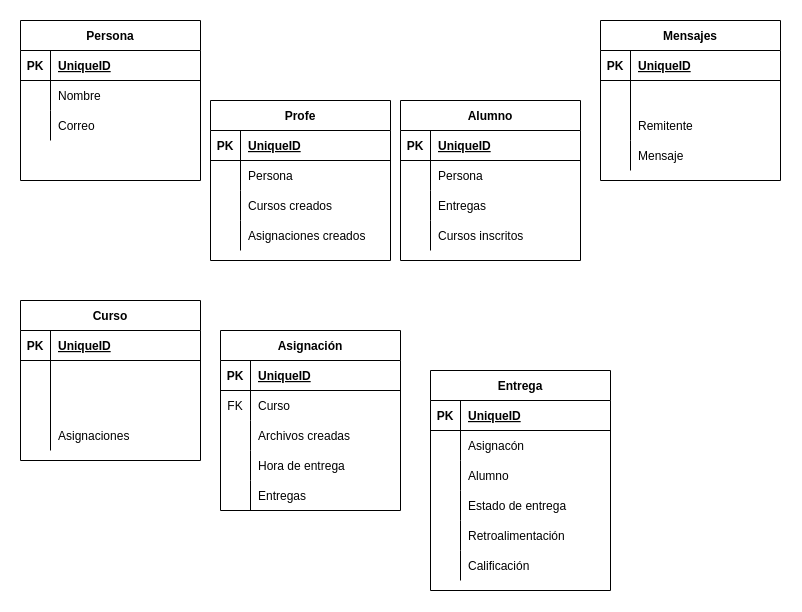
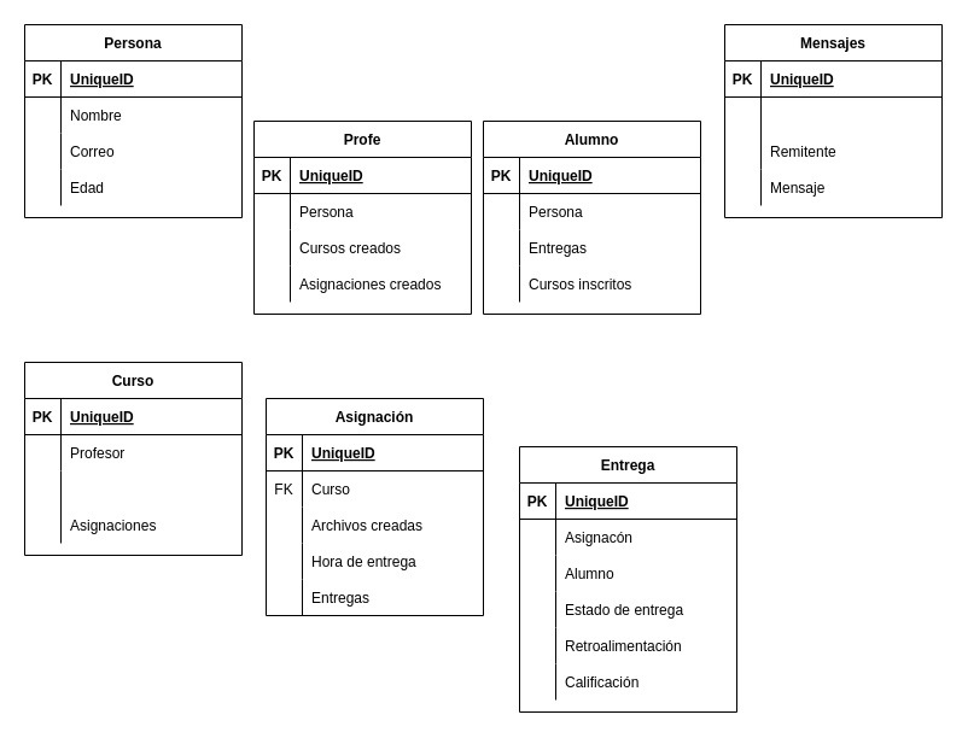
+ <mxCell id="14" value="Edad" style="shape=partialRectangle;connectable=0;fillColor=none;top=0;left=0;bottom=0;right=0;align=left;spacingLeft=6;overflow=hidden;" parent="12" vertex="1"><mxGeometry x="30" width="150" height="30" as="geometry" /></mxCell>
+ <mxCell id="21" value="Profesor" style="shape=partialRectangle;connectable=0;fillColor=none;top=0;left=0;bottom=0;right=0;align=left;spacingLeft=6;overflow=hidden;" parent="19" vertex="1"><mxGeometry x="30" width="150" height="30" as="geometry" /></mxCell>
